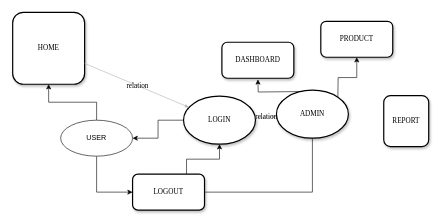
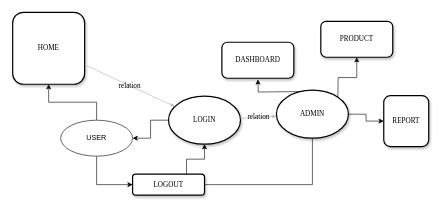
+ <mxCell id="8" style="edgeStyle=orthogonalEdgeStyle;rounded=0;orthogonalLoop=1;jettySize=auto;html=1;exitX=1;exitY=0.5;exitDx=0;exitDy=0;entryX=0;entryY=0.5;entryDx=0;entryDy=0;" edge="1" parent="1" source="9" target="19"><mxGeometry relative="1" as="geometry" /></mxCell>
- <mxCell id="4" value="LOGIN" style="ellipse;whiteSpace=wrap;html=1;rounded=1;shadow=1;comic=0;labelBackgroundColor=none;strokeWidth=2;fontFamily=Verdana;fontSize=12;align=center;" parent="1" vertex="1"><mxGeometry x="305" y="160" width="120" height="80" as="geometry" /></mxCell>
+ <mxCell id="4" value="LOGIN" style="ellipse;whiteSpace=wrap;html=1;rounded=1;shadow=1;comic=0;labelBackgroundColor=none;strokeWidth=2;fontFamily=Verdana;fontSize=12;align=center;" parent="1" vertex="1"><mxGeometry x="280" y="160" width="120" height="80" as="geometry" /></mxCell>
- <mxCell id="13" value="LOGOUT" style="rounded=1;whiteSpace=wrap;html=1;shadow=1;comic=0;labelBackgroundColor=none;strokeWidth=2;fontFamily=Verdana;fontSize=12;align=center;" parent="1" vertex="1"><mxGeometry x="220" y="290" width="120" height="60" as="geometry" /></mxCell>
+ <mxCell id="13" value="LOGOUT" style="rounded=1;whiteSpace=wrap;html=1;shadow=1;comic=0;labelBackgroundColor=none;strokeWidth=2;fontFamily=Verdana;fontSize=12;align=center;" parent="1" vertex="1"><mxGeometry x="220" y="290" width="120" height="35" as="geometry" /></mxCell>
